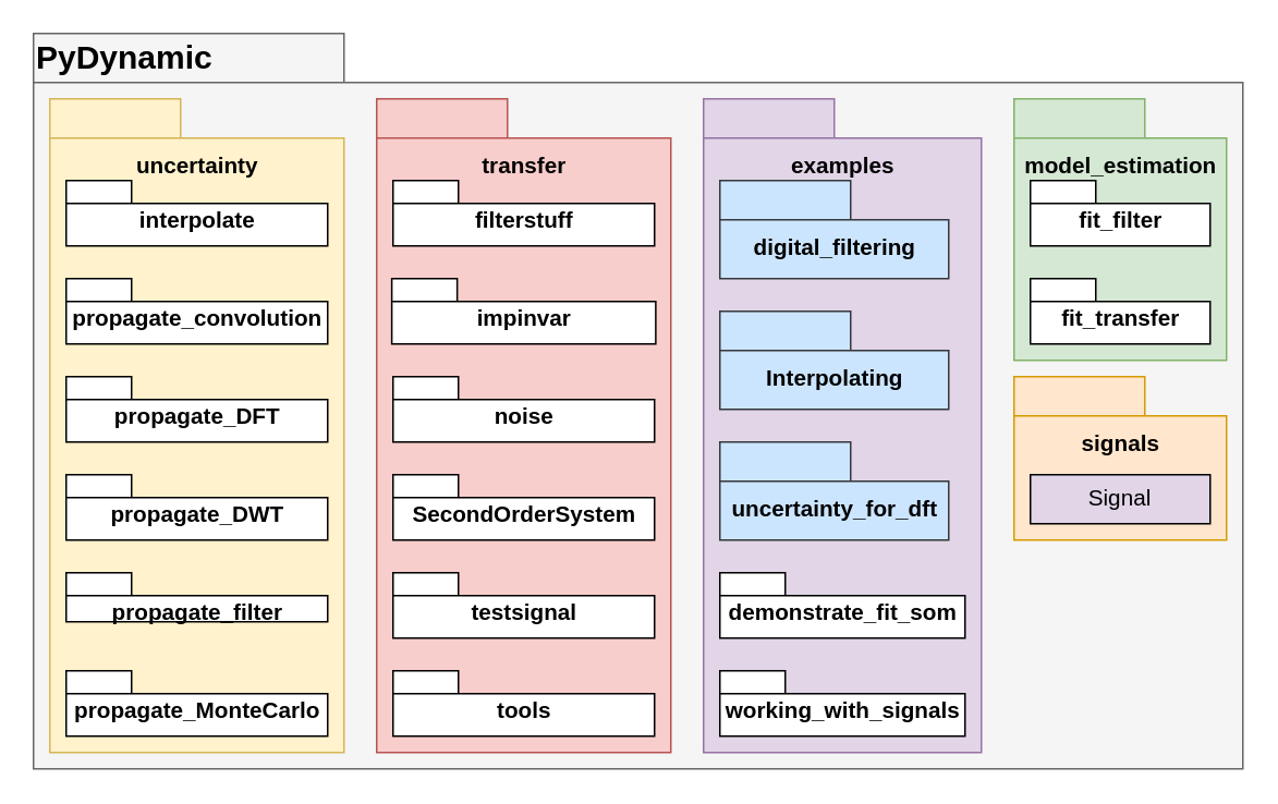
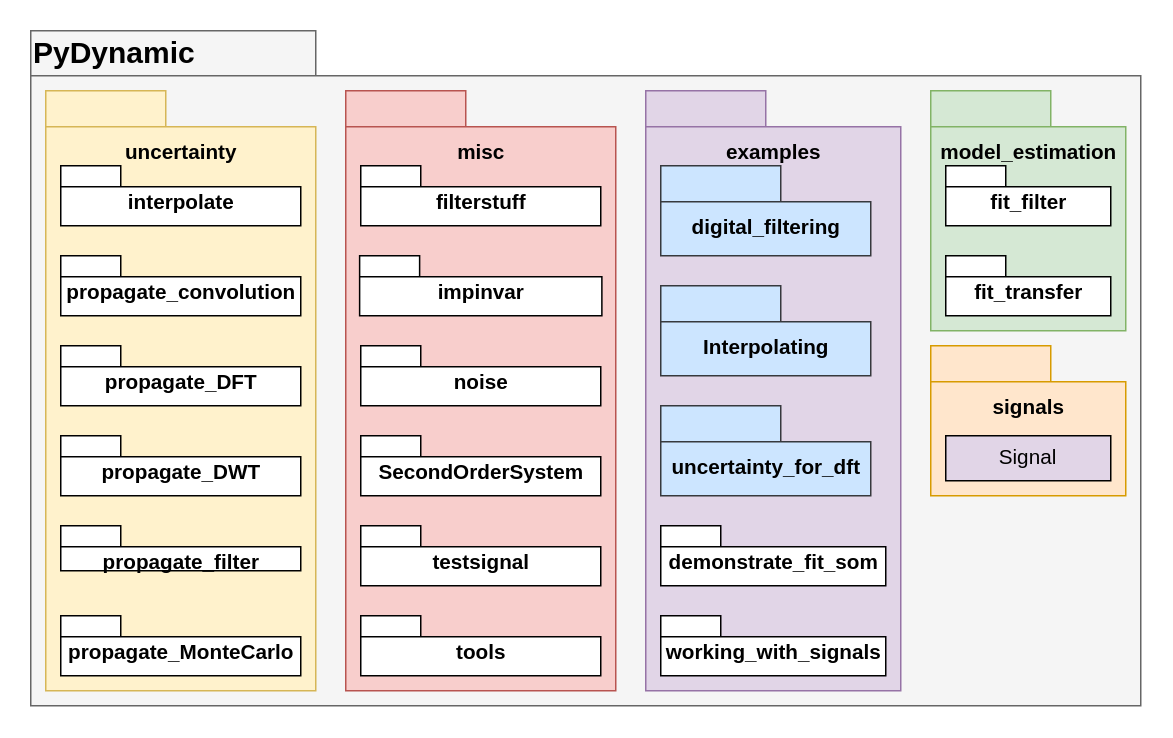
- <mxCell id="12" value="&lt;font style=&quot;font-size: 13.8px;&quot;&gt;&lt;br style=&quot;font-size: 13.8px;&quot;&gt;&lt;font style=&quot;font-size: 13.8px;&quot;&gt;transfer&lt;/font&gt;&lt;/font&gt;" style="shape=folder;fontStyle=1;spacingTop=10;tabWidth=80;tabHeight=24;tabPosition=left;html=1;rounded=0;shadow=0;comic=0;labelBackgroundColor=none;strokeWidth=1;fontFamily=Helvetica;fontSize=13.8;align=center;verticalAlign=top;fillColor=#f8cecc;strokeColor=#b85450;" parent="11" vertex="1"><mxGeometry width="180" height="400" as="geometry" /></mxCell>
+ <mxCell id="12" value="&lt;font style=&quot;font-size: 13.8px;&quot;&gt;&lt;br style=&quot;font-size: 13.8px;&quot;&gt;&lt;font style=&quot;font-size: 13.8px;&quot;&gt;misc&lt;/font&gt;&lt;/font&gt;" style="shape=folder;fontStyle=1;spacingTop=10;tabWidth=80;tabHeight=24;tabPosition=left;html=1;rounded=0;shadow=0;comic=0;labelBackgroundColor=none;strokeWidth=1;fontFamily=Helvetica;fontSize=13.8;align=center;verticalAlign=top;fillColor=#f8cecc;strokeColor=#b85450;" parent="11" vertex="1"><mxGeometry width="180" height="400" as="geometry" /></mxCell>
